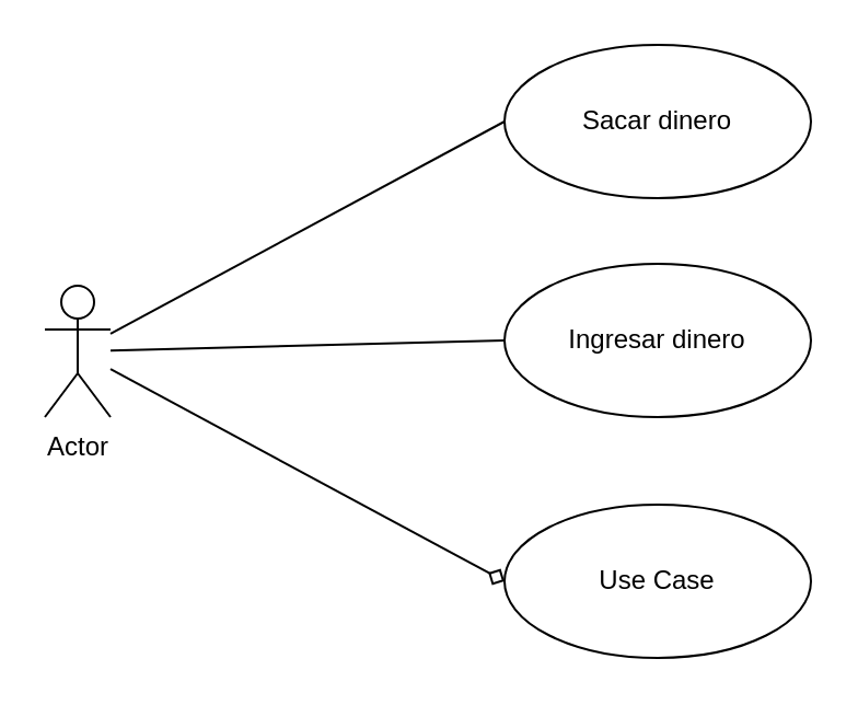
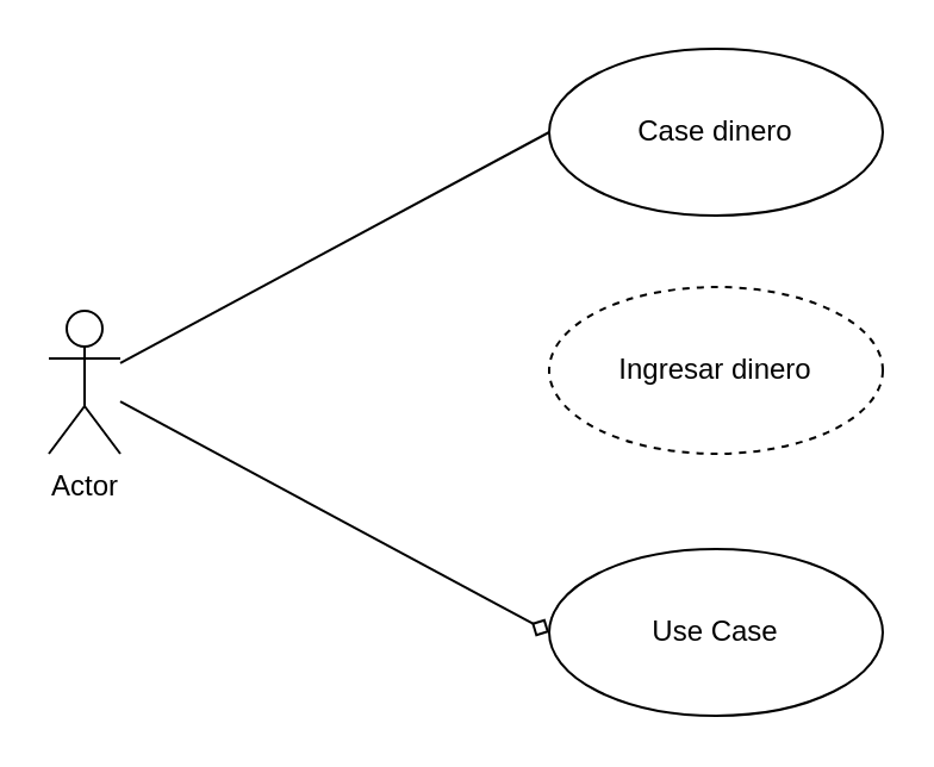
- <mxCell id="6" value="Sacar dinero" style="ellipse;whiteSpace=wrap;html=1;" vertex="1" parent="1"><mxGeometry x="230" y="20" width="140" height="70" as="geometry" /></mxCell>
+ <mxCell id="6" value="Case dinero" style="ellipse;whiteSpace=wrap;html=1;" vertex="1" parent="1"><mxGeometry x="230" y="20" width="140" height="70" as="geometry" /></mxCell>
- <mxCell id="7" value="Ingresar dinero" style="ellipse;whiteSpace=wrap;html=1;" vertex="1" parent="1"><mxGeometry x="230" y="120" width="140" height="70" as="geometry" /></mxCell>
+ <mxCell id="7" value="Ingresar dinero" style="ellipse;whiteSpace=wrap;html=1;dashed=1;" vertex="1" parent="1"><mxGeometry x="230" y="120" width="140" height="70" as="geometry" /></mxCell>
- <mxCell id="3" style="edgeStyle=none;rounded=0;orthogonalLoop=1;jettySize=auto;html=1;entryX=0;entryY=0.5;entryDx=0;entryDy=0;endArrow=none;endFill=0;" edge="1" parent="1" source="5" target="7"><mxGeometry relative="1" as="geometry" /></mxCell>
